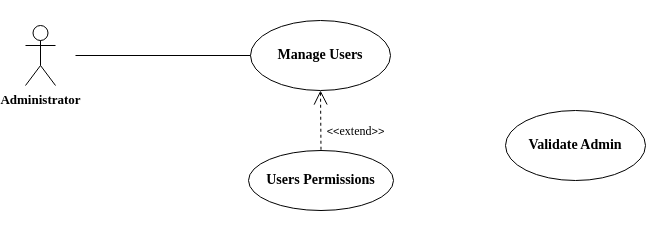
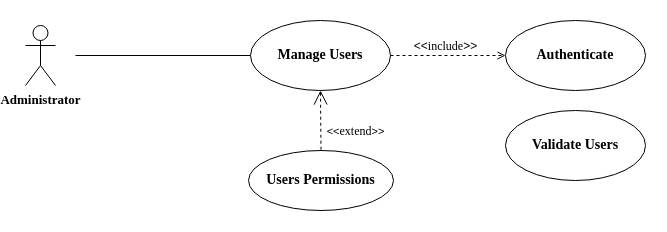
+ <mxCell id="5" value="&lt;font style=&quot;font-size: 12px&quot;&gt;&amp;lt;&amp;lt;&lt;font face=&quot;Old Standard TT&quot; style=&quot;font-size: 12px&quot;&gt;include&lt;/font&gt;&amp;gt;&amp;gt;&lt;/font&gt;" style="edgeStyle=none;html=1;endArrow=open;verticalAlign=bottom;dashed=1;labelBackgroundColor=none;exitX=1;exitY=0.5;exitDx=0;exitDy=0;entryX=0;entryY=0.5;entryDx=0;entryDy=0;" parent="1" source="4" target="3" edge="1"><mxGeometry x="-0.043" width="160" relative="1" as="geometry"><mxPoint x="490" y="70" as="sourcePoint" /><mxPoint x="540" y="55" as="targetPoint" /><Array as="points" /><mxPoint as="offset" /></mxGeometry></mxCell>
+ <mxCell id="3" value="&lt;font face=&quot;Old Standard TT&quot;&gt;&lt;span style=&quot;font-size: 14px&quot;&gt;&lt;b&gt;Authenticate&lt;/b&gt;&lt;/span&gt;&lt;/font&gt;" style="ellipse;whiteSpace=wrap;html=1;fillColor=none;" parent="1" vertex="1"><mxGeometry x="500" y="20" width="140" height="70" as="geometry" /></mxCell>
- <mxCell id="9" value="&lt;font face=&quot;Old Standard TT&quot;&gt;&lt;span style=&quot;font-size: 14px&quot;&gt;&lt;b&gt;Validate Admin&lt;/b&gt;&lt;/span&gt;&lt;/font&gt;" style="ellipse;whiteSpace=wrap;html=1;fillColor=none;" parent="1" vertex="1"><mxGeometry x="500" y="110" width="140" height="70" as="geometry" /></mxCell>
+ <mxCell id="9" value="&lt;font face=&quot;Old Standard TT&quot;&gt;&lt;span style=&quot;font-size: 14px&quot;&gt;&lt;b&gt;Validate Users&lt;/b&gt;&lt;/span&gt;&lt;/font&gt;" style="ellipse;whiteSpace=wrap;html=1;fillColor=none;" parent="1" vertex="1"><mxGeometry x="500" y="110" width="140" height="70" as="geometry" /></mxCell>
